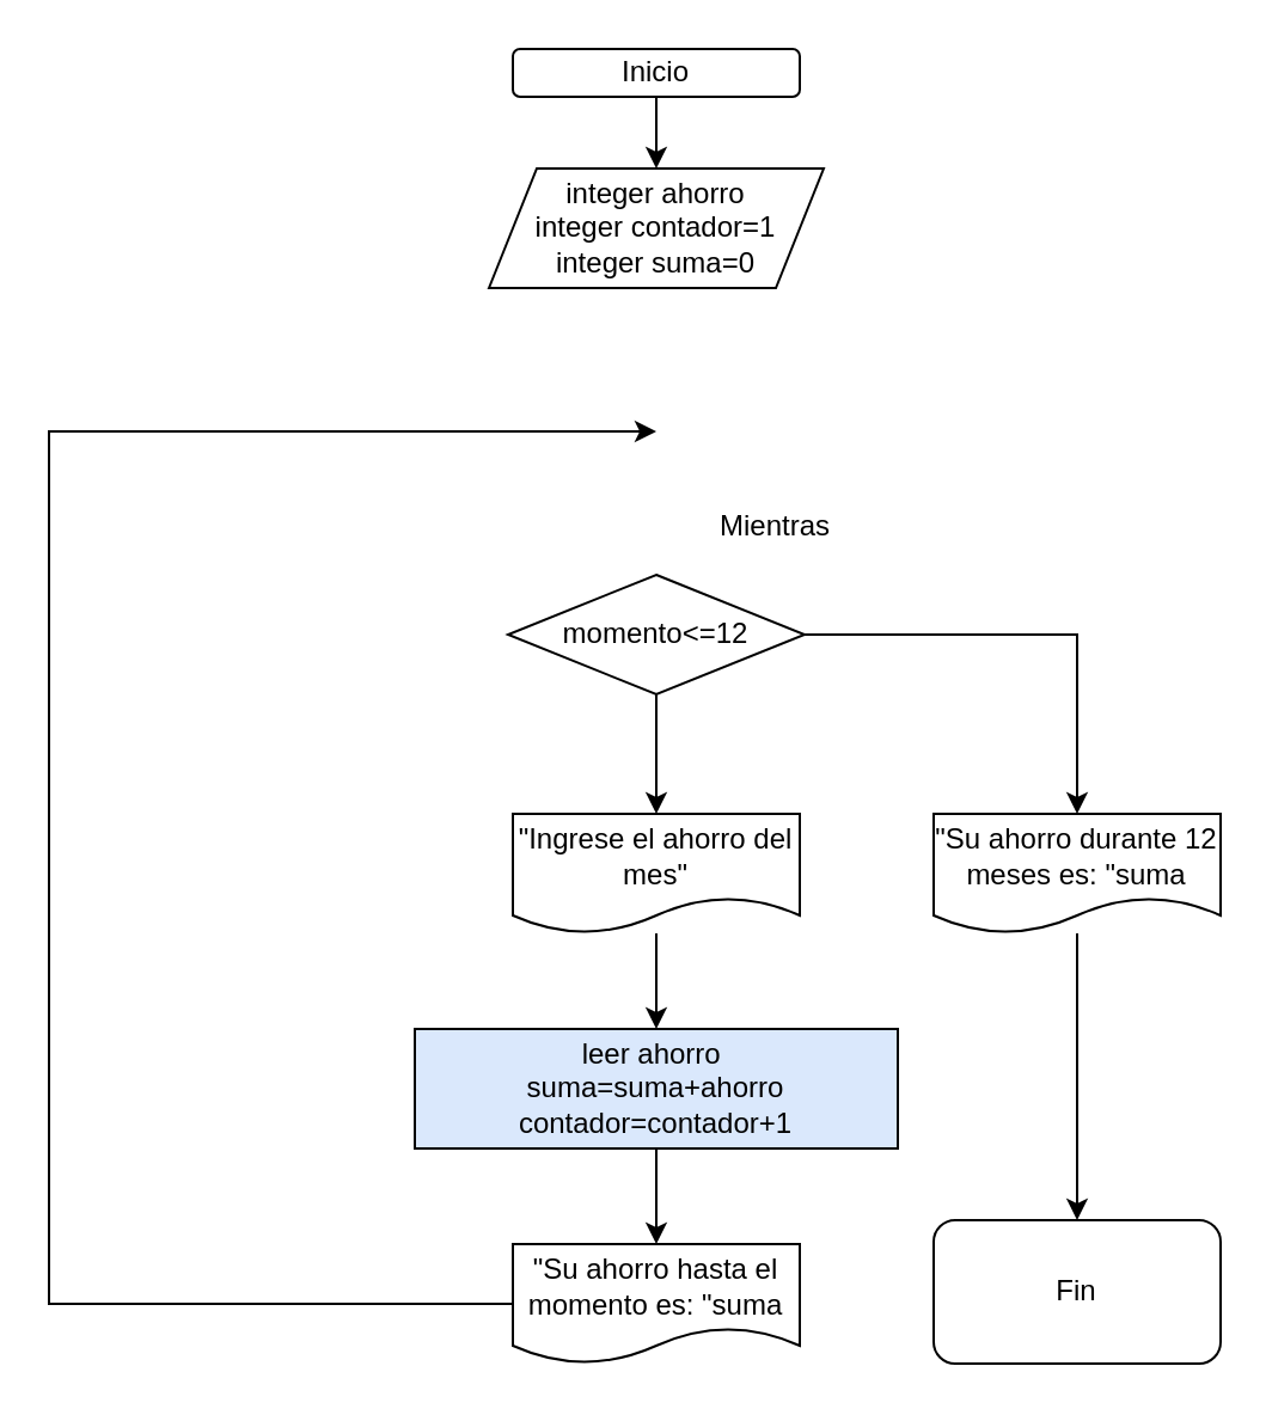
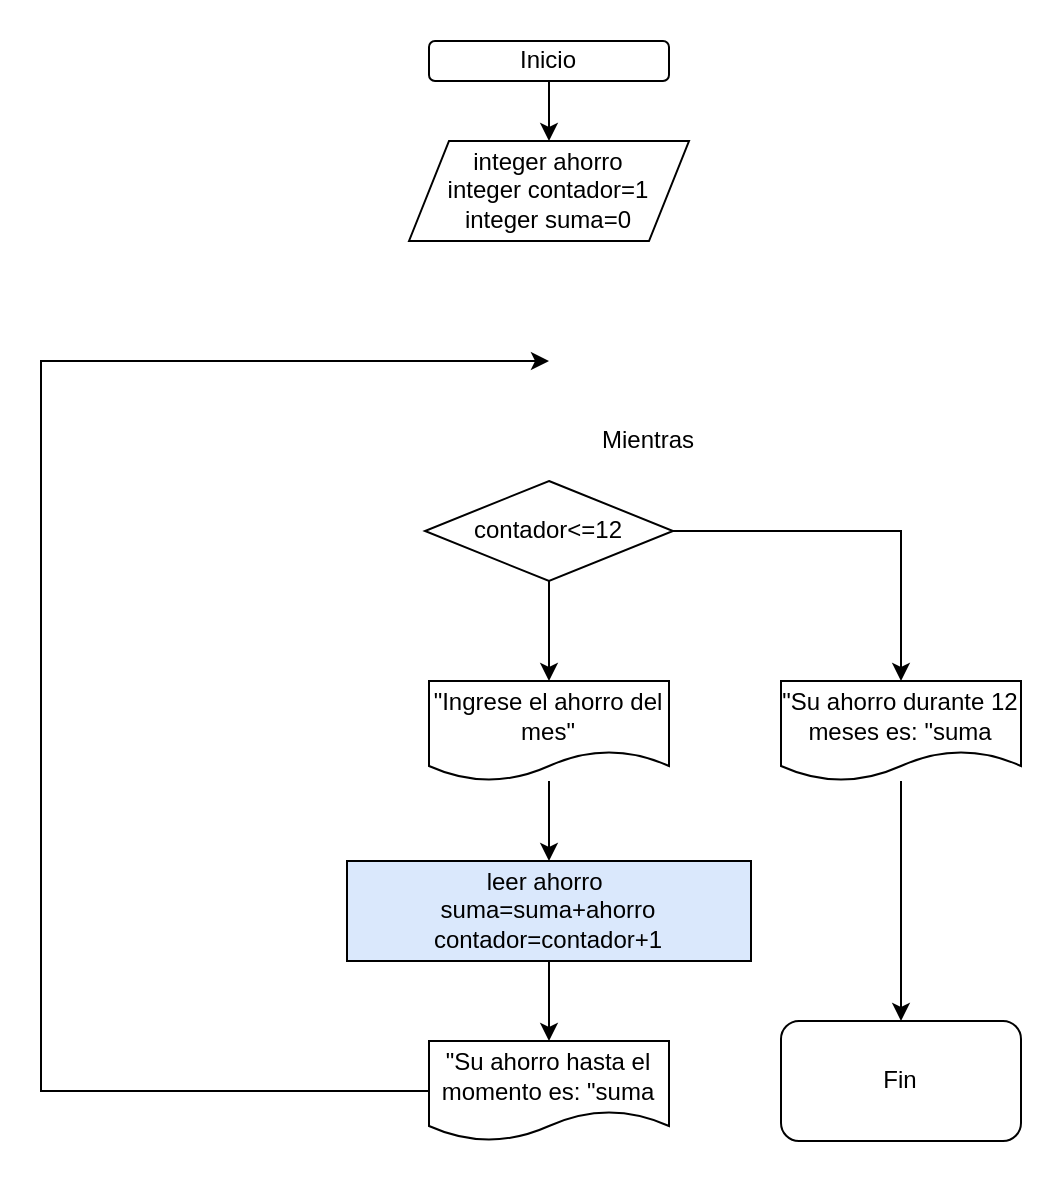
- <mxCell id="7" value="momento&amp;lt;=12" style="rhombus;whiteSpace=wrap;html=1;" vertex="1" parent="1"><mxGeometry x="212" y="240" width="124" height="50" as="geometry" /></mxCell>
+ <mxCell id="7" value="contador&amp;lt;=12" style="rhombus;whiteSpace=wrap;html=1;" vertex="1" parent="1"><mxGeometry x="212" y="240" width="124" height="50" as="geometry" /></mxCell>
